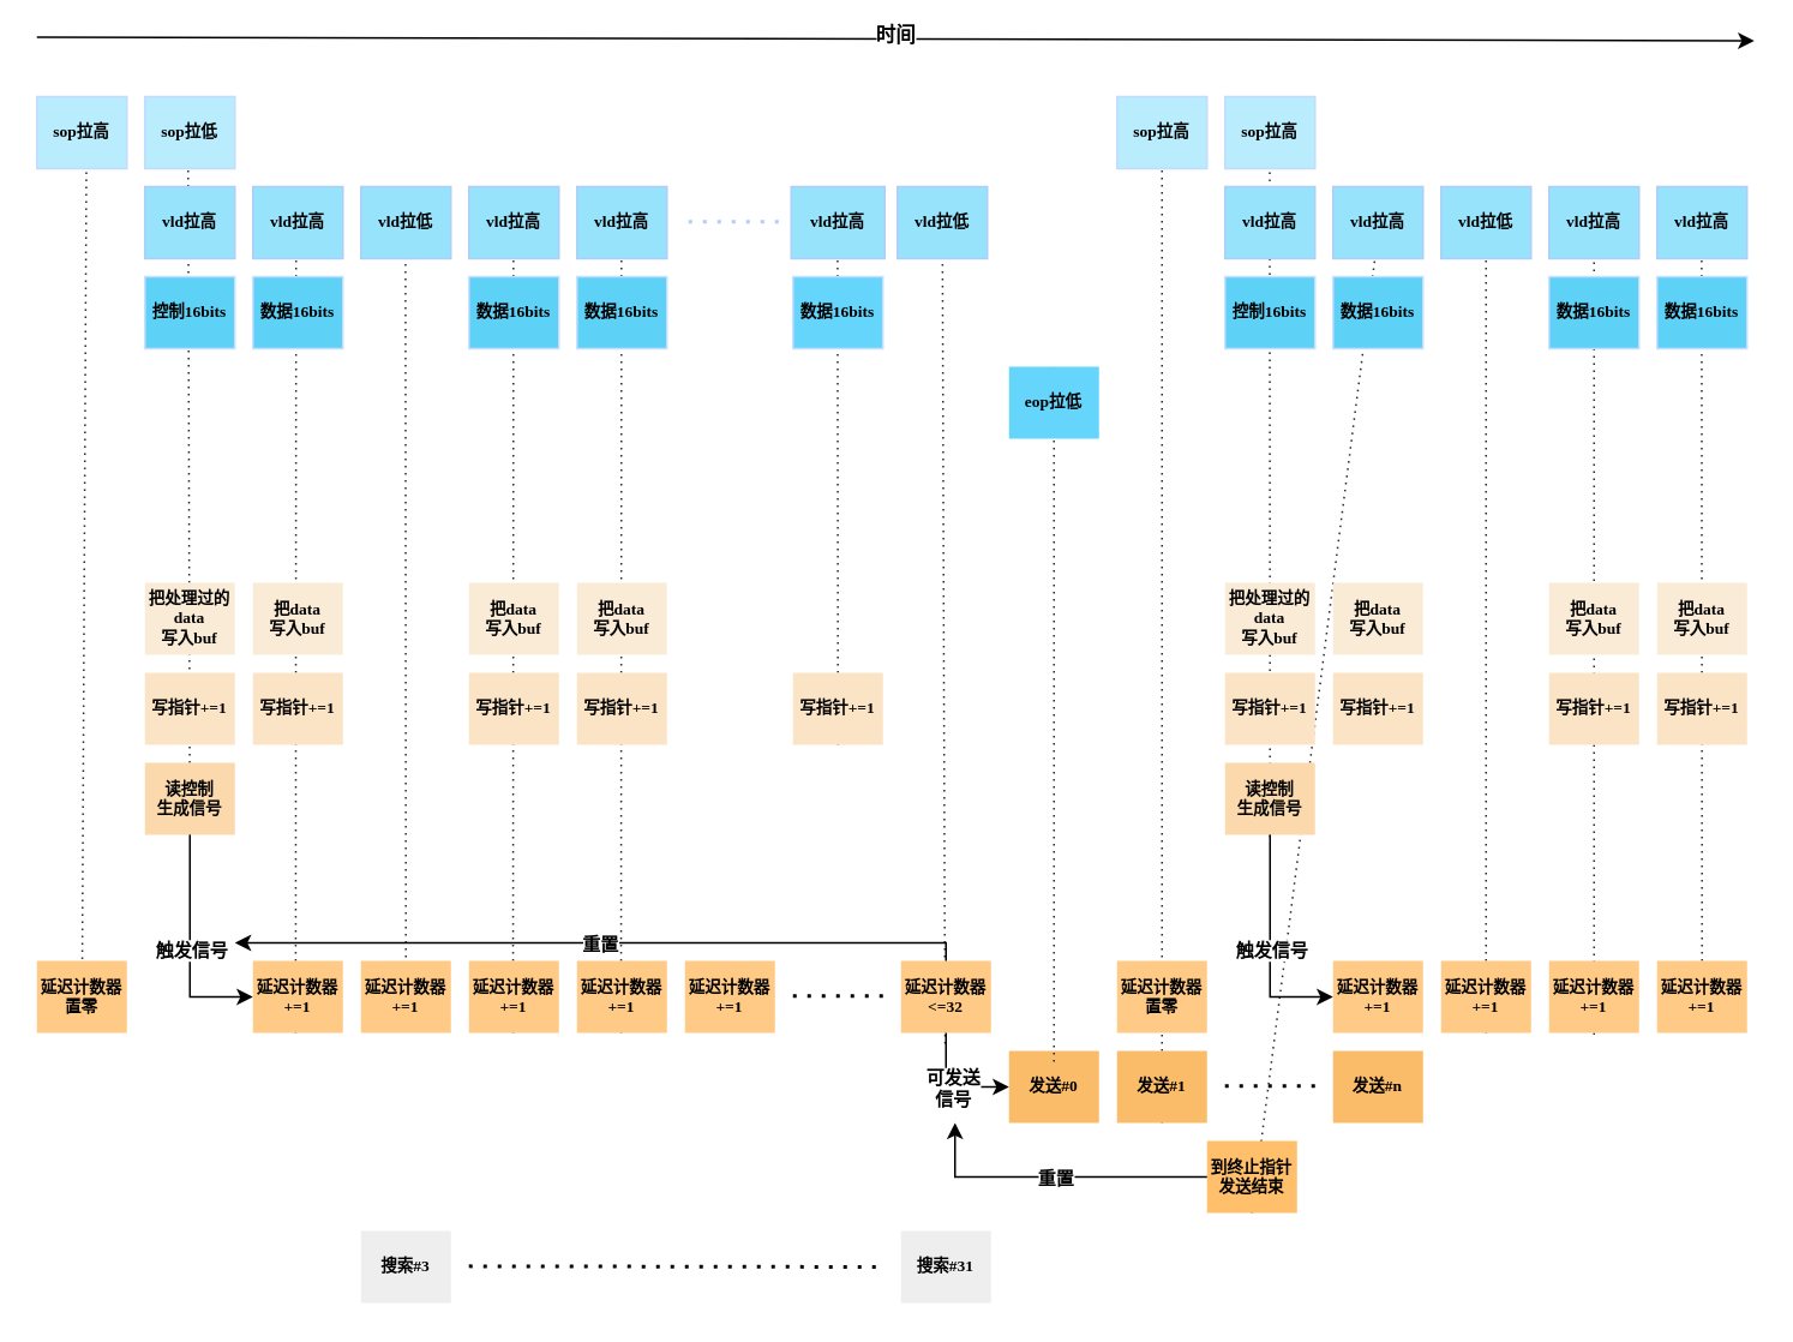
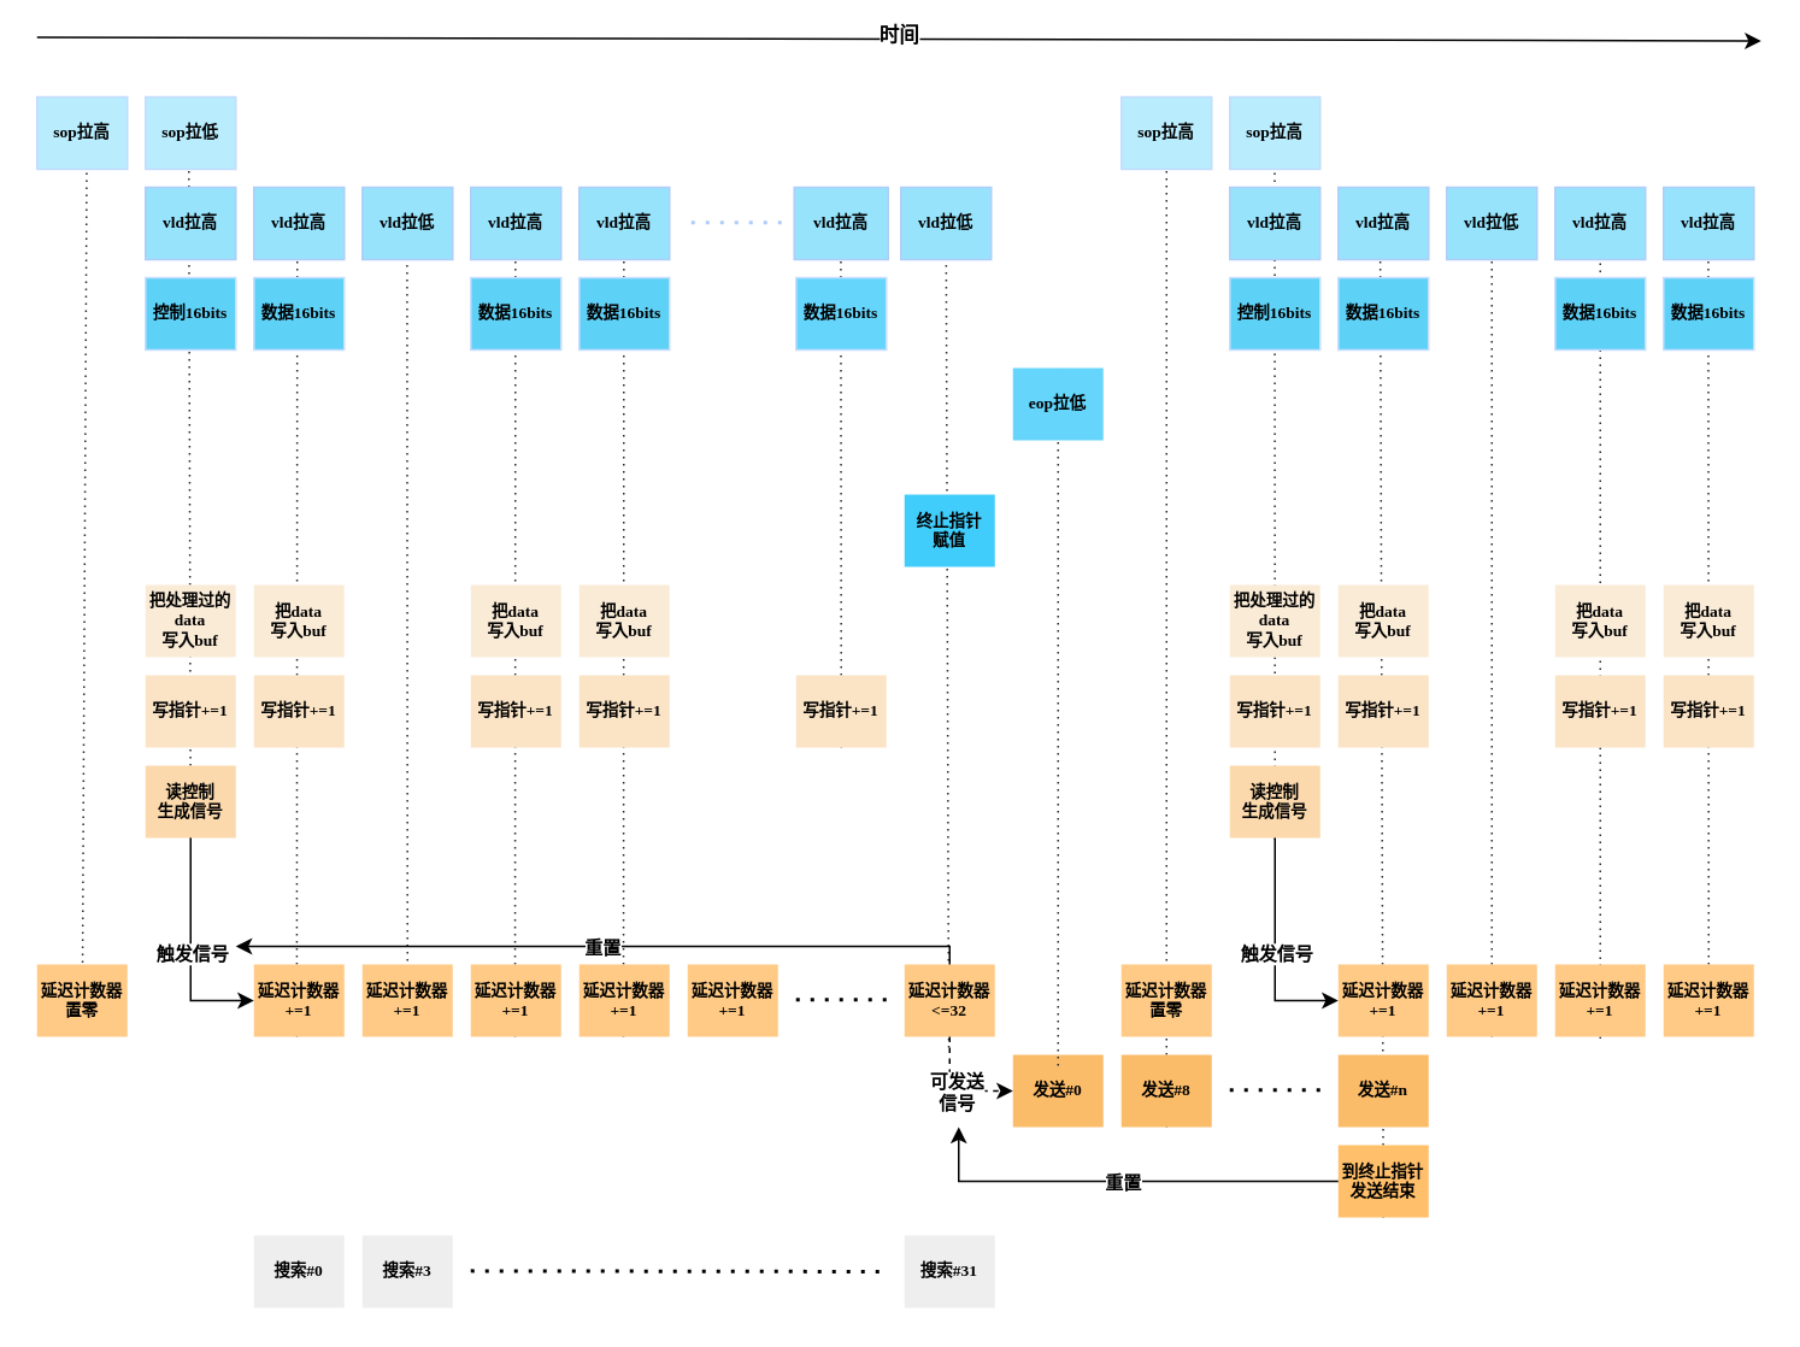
+ <mxCell id="42" value="终止指针&lt;br style=&quot;font-size: 9px;&quot;&gt;赋值" style="rounded=0;whiteSpace=wrap;html=1;shadow=0;labelBackgroundColor=none;strokeWidth=1;fontFamily=Verdana;fontSize=9;align=center;fillColor=#41cdfb;strokeColor=none;fontStyle=1" parent="1" vertex="1"><mxGeometry x="500" y="273" width="50" height="40" as="geometry" /></mxCell>
- <mxCell id="74" value="" style="endArrow=classic;html=1;rounded=0;exitX=0.5;exitY=1;exitDx=0;exitDy=0;entryX=0;entryY=0.5;entryDx=0;entryDy=0;" parent="1" source="52" target="57" edge="1"><mxGeometry relative="1" as="geometry"><mxPoint x="570" y="423" as="sourcePoint" /><mxPoint x="670" y="423" as="targetPoint" /><Array as="points"><mxPoint x="525" y="603" /></Array></mxGeometry></mxCell>
+ <mxCell id="74" value="" style="endArrow=classic;html=1;rounded=0;exitX=0.5;exitY=1;exitDx=0;exitDy=0;entryX=0;entryY=0.5;entryDx=0;entryDy=0;dashed=1;" parent="1" source="52" target="57" edge="1"><mxGeometry relative="1" as="geometry"><mxPoint x="570" y="423" as="sourcePoint" /><mxPoint x="670" y="423" as="targetPoint" /><Array as="points"><mxPoint x="525" y="603" /></Array></mxGeometry></mxCell>
- <mxCell id="58" value="发送#1" style="rounded=0;whiteSpace=wrap;html=1;shadow=0;labelBackgroundColor=none;strokeWidth=1;fontFamily=Verdana;fontSize=9;align=center;fillColor=#fbbc6a;strokeColor=none;fontStyle=1" parent="1" vertex="1"><mxGeometry x="620" y="583" width="50" height="40" as="geometry" /></mxCell>
+ <mxCell id="58" value="发送#8" style="rounded=0;whiteSpace=wrap;html=1;shadow=0;labelBackgroundColor=none;strokeWidth=1;fontFamily=Verdana;fontSize=9;align=center;fillColor=#fbbc6a;strokeColor=none;fontStyle=1" parent="1" vertex="1"><mxGeometry x="620" y="583" width="50" height="40" as="geometry" /></mxCell>
- <mxCell id="61" value="到终止指针&lt;br style=&quot;font-size: 9px;&quot;&gt;发送结束" style="rounded=0;whiteSpace=wrap;html=1;shadow=0;labelBackgroundColor=none;strokeWidth=1;fontFamily=Verdana;fontSize=9;align=center;fillColor=#ffbf6b;strokeColor=none;fontStyle=1" parent="1" vertex="1"><mxGeometry x="670" y="633" width="50" height="40" as="geometry" /></mxCell>
+ <mxCell id="61" value="到终止指针&lt;br style=&quot;font-size: 9px;&quot;&gt;发送结束" style="rounded=0;whiteSpace=wrap;html=1;shadow=0;labelBackgroundColor=none;strokeWidth=1;fontFamily=Verdana;fontSize=9;align=center;fillColor=#ffbf6b;strokeColor=none;fontStyle=1" parent="1" vertex="1"><mxGeometry x="740" y="633" width="50" height="40" as="geometry" /></mxCell>
+ <mxCell id="53" value="搜索#0" style="rounded=0;whiteSpace=wrap;html=1;shadow=0;labelBackgroundColor=none;strokeWidth=1;fontFamily=Verdana;fontSize=9;align=center;fillColor=#eeeeee;strokeColor=none;fontStyle=1" parent="1" vertex="1"><mxGeometry x="140" y="683" width="50" height="40" as="geometry" /></mxCell>
